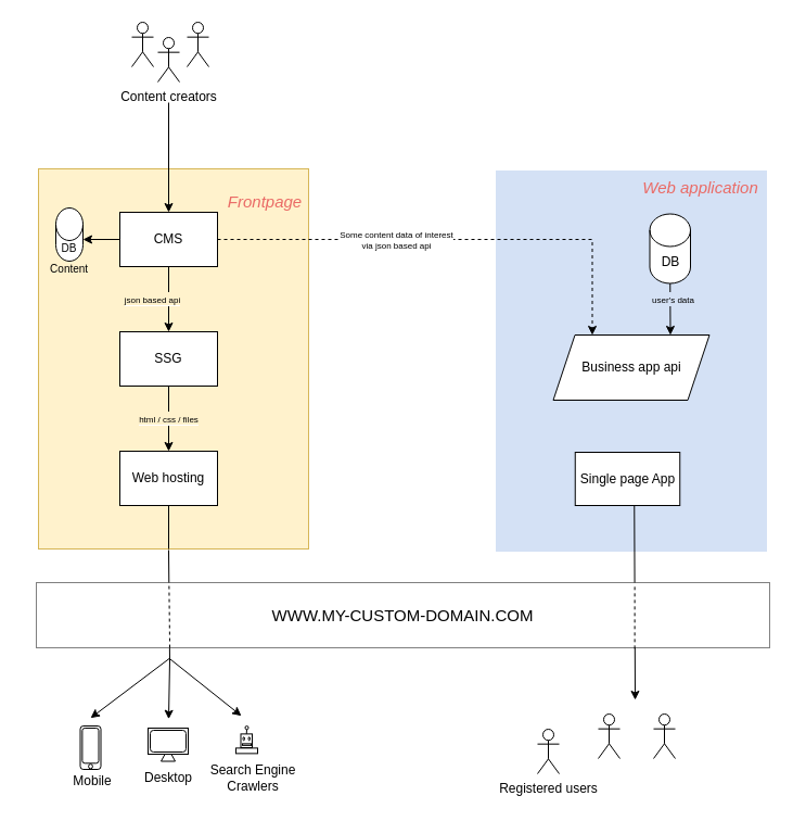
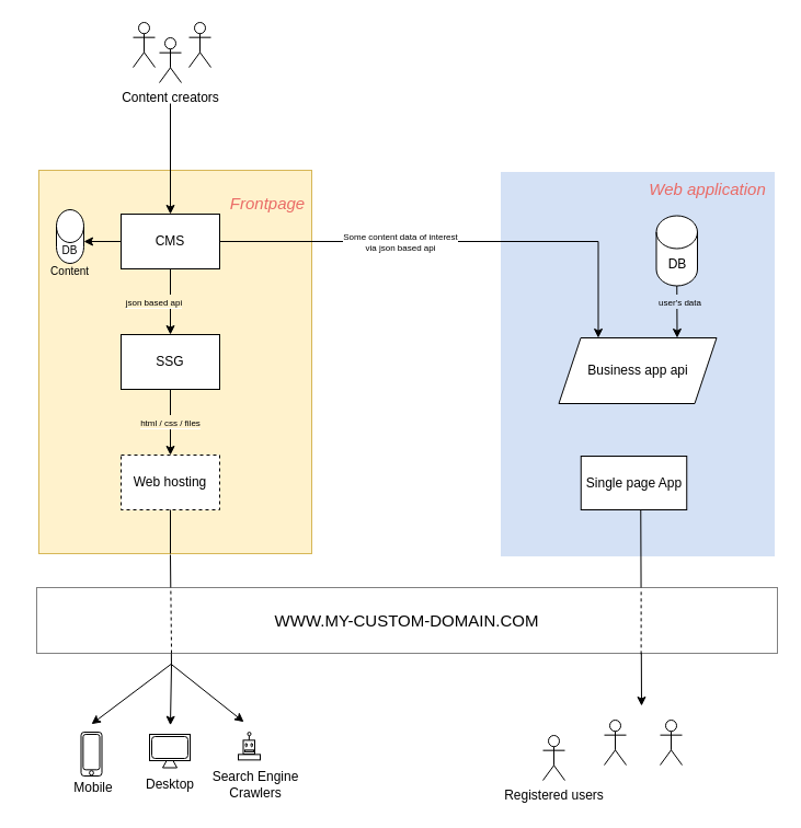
- <mxCell id="50" value="" style="endArrow=classic;html=1;rounded=0;labelBackgroundColor=#FFF2CC;fontSize=8;strokeColor=#000000;exitX=1;exitY=0.5;exitDx=0;exitDy=0;entryX=0.25;entryY=0;entryDx=0;entryDy=0;edgeStyle=orthogonalEdgeStyle;dashed=1;" edge="1" parent="1" source="4" target="44"><mxGeometry width="50" height="50" relative="1" as="geometry"><mxPoint x="305" y="196" as="sourcePoint" /><mxPoint x="398" y="266" as="targetPoint" /></mxGeometry></mxCell>
+ <mxCell id="50" value="" style="endArrow=classic;html=1;rounded=0;labelBackgroundColor=#FFF2CC;fontSize=8;strokeColor=#000000;exitX=1;exitY=0.5;exitDx=0;exitDy=0;entryX=0.25;entryY=0;entryDx=0;entryDy=0;edgeStyle=orthogonalEdgeStyle;dashed=0;" edge="1" parent="1" source="4" target="44"><mxGeometry width="50" height="50" relative="1" as="geometry"><mxPoint x="305" y="196" as="sourcePoint" /><mxPoint x="398" y="266" as="targetPoint" /></mxGeometry></mxCell>
- <mxCell id="7" value="Web hosting" style="rounded=0;whiteSpace=wrap;html=1;" vertex="1" parent="2"><mxGeometry x="90" y="395" width="90" height="50" as="geometry" /></mxCell>
+ <mxCell id="7" value="Web hosting" style="rounded=0;whiteSpace=wrap;html=1;dashed=1;" vertex="1" parent="2"><mxGeometry x="90" y="395" width="90" height="50" as="geometry" /></mxCell>
